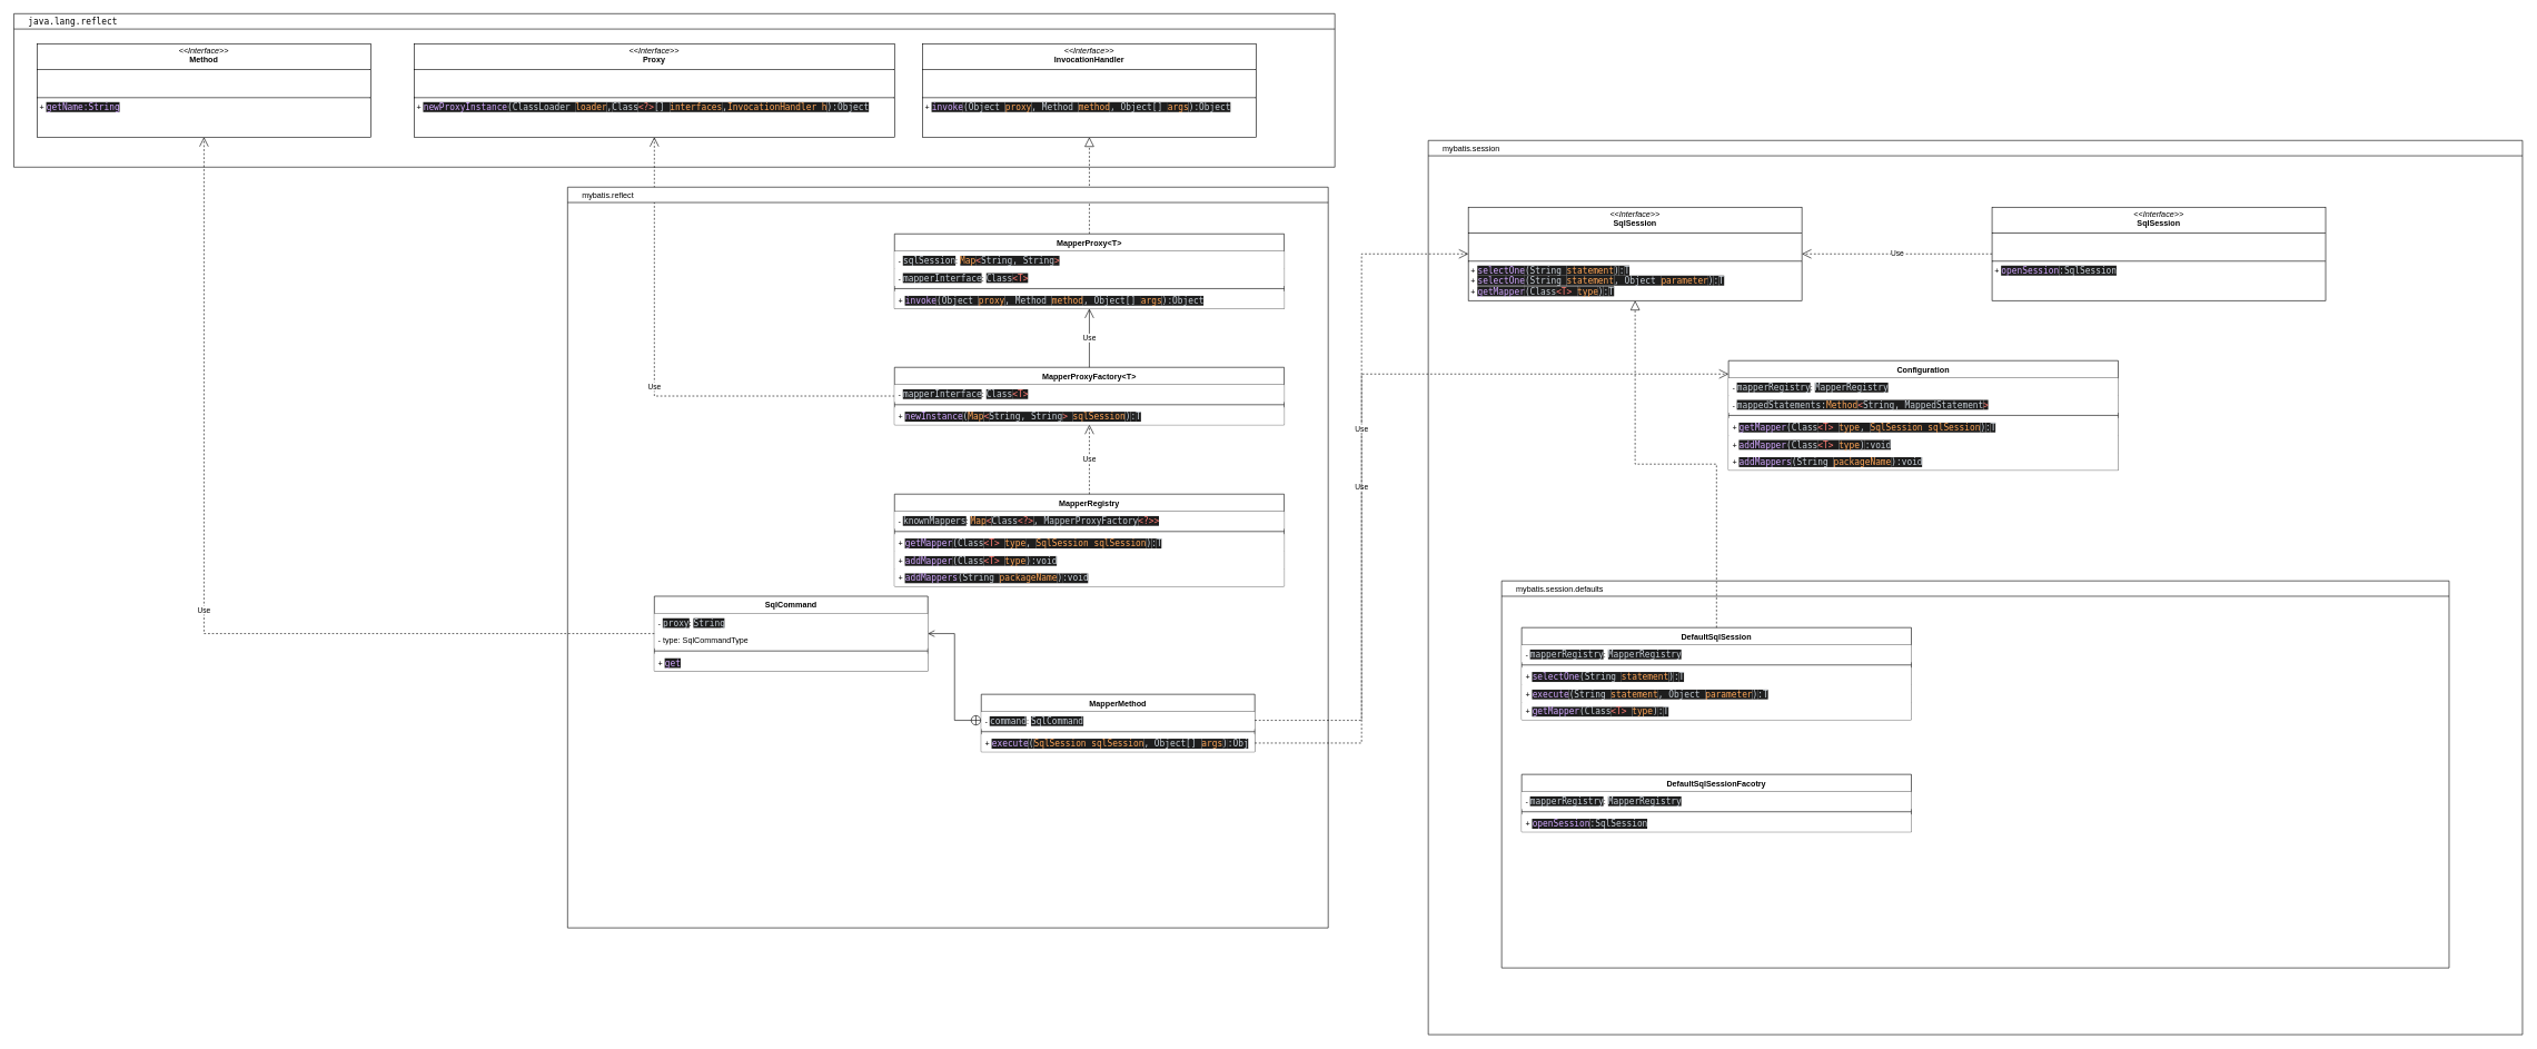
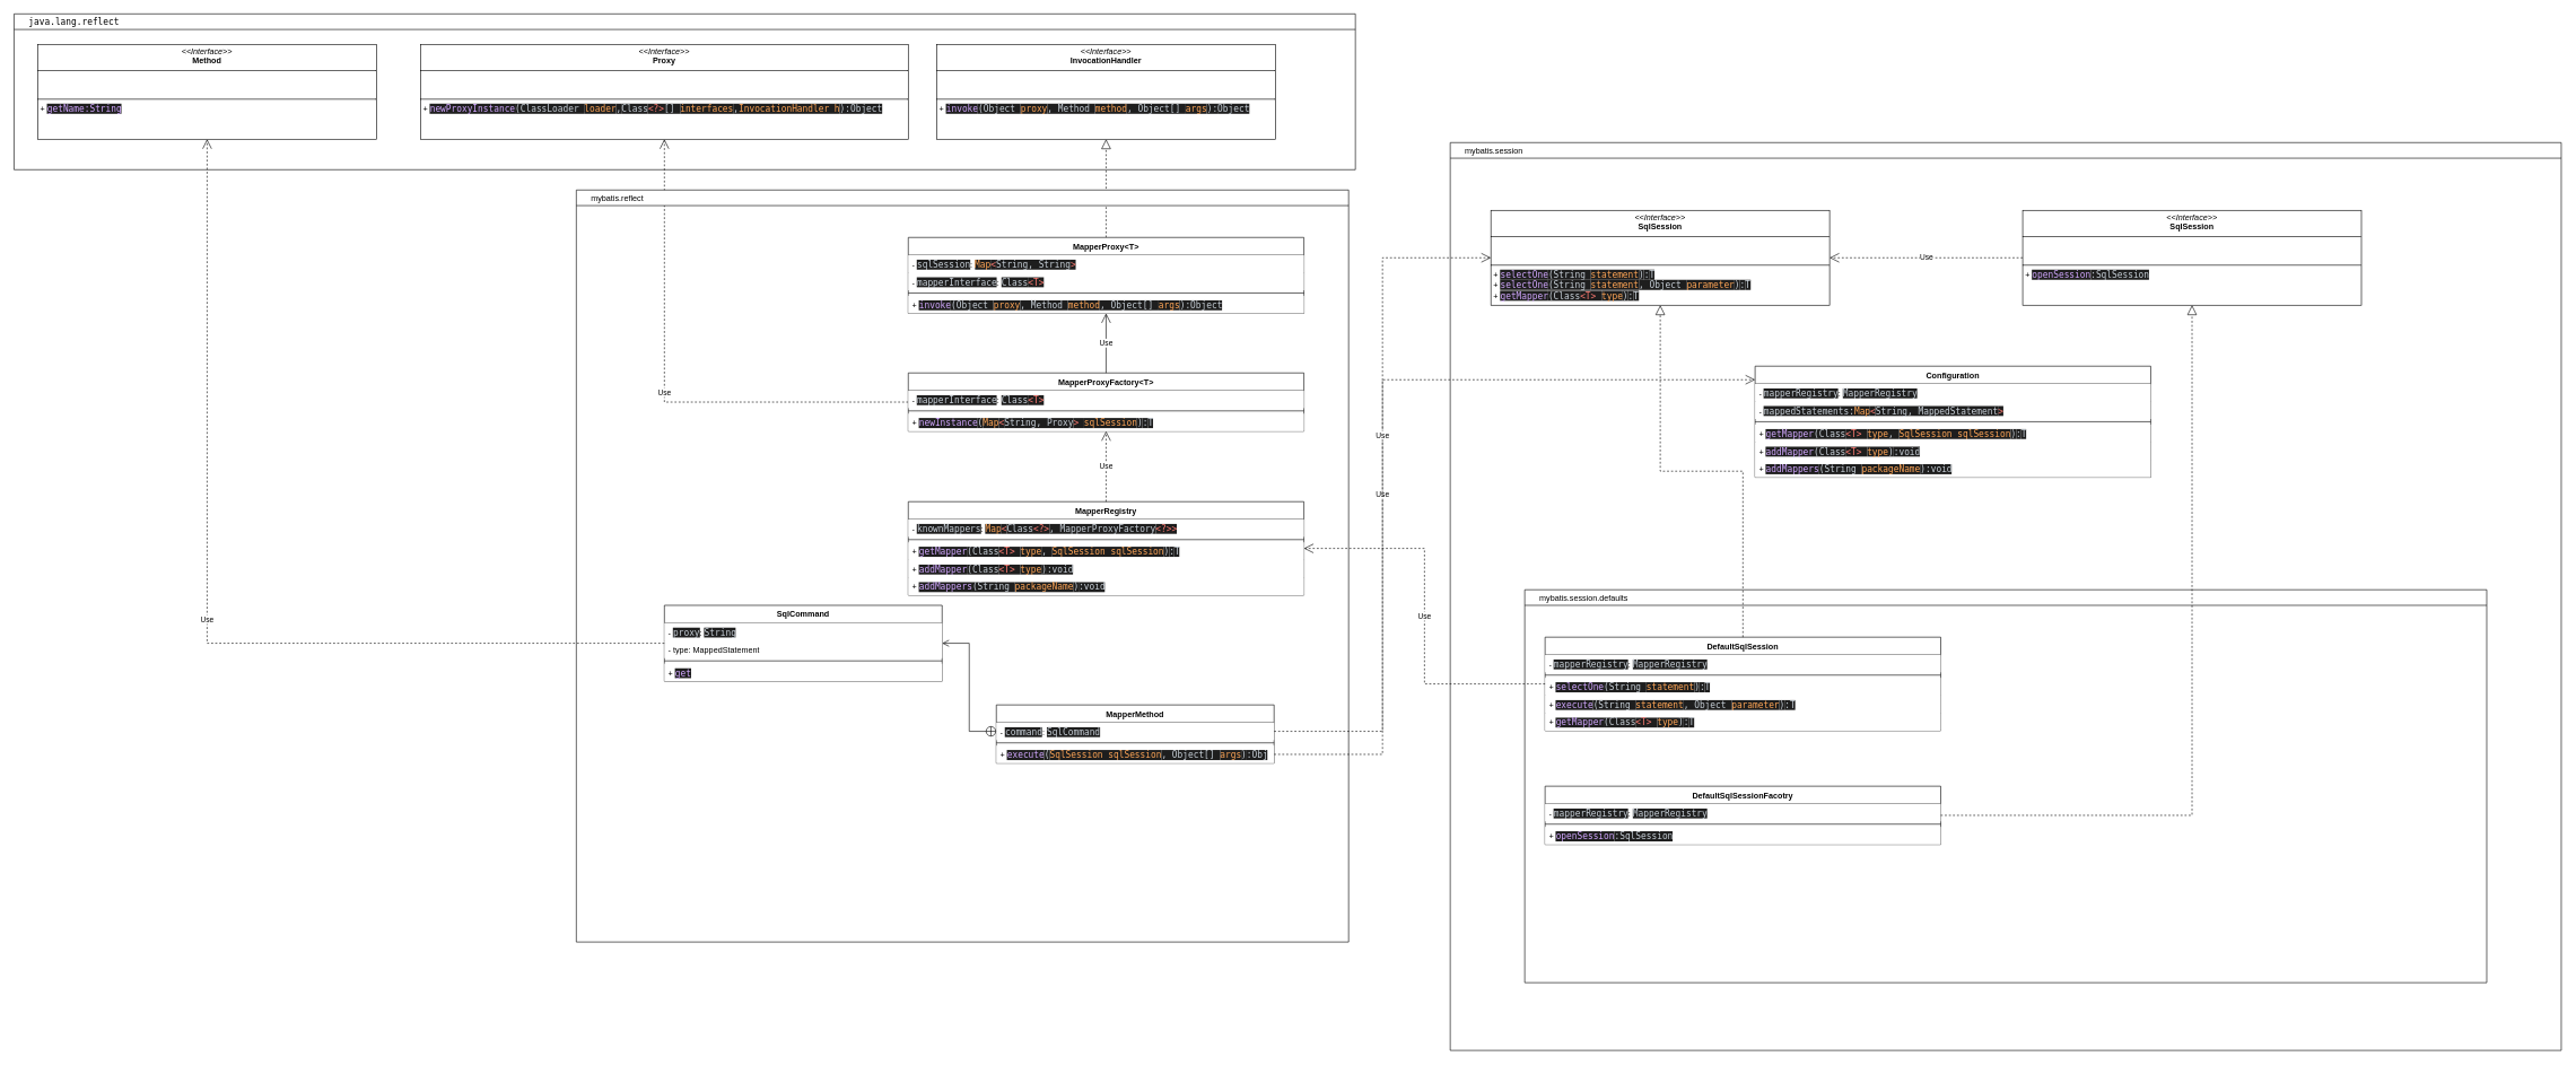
- <mxCell id="55" value="-&amp;nbsp;&lt;span style=&quot;font-family: &amp;quot;JetBrains Mono&amp;quot;, monospace; font-size: 9.8pt; background-color: rgb(30, 30, 30); color: rgb(201, 209, 217);&quot;&gt;mappedStatements:&lt;/span&gt;&lt;span style=&quot;font-family: &amp;quot;JetBrains Mono&amp;quot;, monospace; font-size: 9.8pt; background-color: rgb(30, 30, 30); color: rgb(255, 166, 87);&quot;&gt;Method&lt;/span&gt;&lt;span style=&quot;font-family: &amp;quot;JetBrains Mono&amp;quot;, monospace; font-size: 9.8pt; background-color: rgb(30, 30, 30); color: rgb(255, 123, 114);&quot;&gt;&amp;lt;&lt;/span&gt;&lt;span style=&quot;font-family: &amp;quot;JetBrains Mono&amp;quot;, monospace; font-size: 9.8pt; background-color: rgb(30, 30, 30); color: rgb(201, 209, 217);&quot;&gt;String, MappedStatement&lt;/span&gt;&lt;span style=&quot;font-family: &amp;quot;JetBrains Mono&amp;quot;, monospace; font-size: 9.8pt; background-color: rgb(30, 30, 30); color: rgb(255, 123, 114);&quot;&gt;&amp;gt;&lt;/span&gt;" style="text;strokeColor=none;fillColor=default;align=left;verticalAlign=top;spacingLeft=4;spacingRight=4;overflow=hidden;rotatable=0;points=[[0,0.5],[1,0.5]];portConstraint=eastwest;whiteSpace=wrap;html=1;labelBackgroundColor=none;rounded=0;" vertex="1" parent="53"><mxGeometry y="52" width="584" height="26" as="geometry" /></mxCell>
+ <mxCell id="55" value="-&amp;nbsp;&lt;span style=&quot;font-family: &amp;quot;JetBrains Mono&amp;quot;, monospace; font-size: 9.8pt; background-color: rgb(30, 30, 30); color: rgb(201, 209, 217);&quot;&gt;mappedStatements:&lt;/span&gt;&lt;span style=&quot;font-family: &amp;quot;JetBrains Mono&amp;quot;, monospace; font-size: 9.8pt; background-color: rgb(30, 30, 30); color: rgb(255, 166, 87);&quot;&gt;Map&lt;/span&gt;&lt;span style=&quot;font-family: &amp;quot;JetBrains Mono&amp;quot;, monospace; font-size: 9.8pt; background-color: rgb(30, 30, 30); color: rgb(255, 123, 114);&quot;&gt;&amp;lt;&lt;/span&gt;&lt;span style=&quot;font-family: &amp;quot;JetBrains Mono&amp;quot;, monospace; font-size: 9.8pt; background-color: rgb(30, 30, 30); color: rgb(201, 209, 217);&quot;&gt;String, MappedStatement&lt;/span&gt;&lt;span style=&quot;font-family: &amp;quot;JetBrains Mono&amp;quot;, monospace; font-size: 9.8pt; background-color: rgb(30, 30, 30); color: rgb(255, 123, 114);&quot;&gt;&amp;gt;&lt;/span&gt;" style="text;strokeColor=none;fillColor=default;align=left;verticalAlign=top;spacingLeft=4;spacingRight=4;overflow=hidden;rotatable=0;points=[[0,0.5],[1,0.5]];portConstraint=eastwest;whiteSpace=wrap;html=1;labelBackgroundColor=none;rounded=0;" vertex="1" parent="53"><mxGeometry y="52" width="584" height="26" as="geometry" /></mxCell>
- <mxCell id="17" value="+&amp;nbsp;&lt;span style=&quot;font-family: &amp;quot;JetBrains Mono&amp;quot;, monospace; font-size: 9.8pt; background-color: rgb(30, 30, 30); color: rgb(210, 168, 255);&quot;&gt;newInstance&lt;/span&gt;&lt;span style=&quot;font-family: &amp;quot;JetBrains Mono&amp;quot;, monospace; font-size: 9.8pt; background-color: rgb(30, 30, 30); color: rgb(201, 209, 217);&quot;&gt;(&lt;/span&gt;&lt;span style=&quot;font-family: &amp;quot;JetBrains Mono&amp;quot;, monospace; font-size: 9.8pt; background-color: rgb(30, 30, 30); color: rgb(255, 166, 87);&quot;&gt;Map&lt;/span&gt;&lt;span style=&quot;font-family: &amp;quot;JetBrains Mono&amp;quot;, monospace; font-size: 9.8pt; background-color: rgb(30, 30, 30); color: rgb(255, 123, 114);&quot;&gt;&amp;lt;&lt;/span&gt;&lt;span style=&quot;font-family: &amp;quot;JetBrains Mono&amp;quot;, monospace; font-size: 9.8pt; background-color: rgb(30, 30, 30); color: rgb(201, 209, 217);&quot;&gt;String, String&lt;/span&gt;&lt;span style=&quot;font-family: &amp;quot;JetBrains Mono&amp;quot;, monospace; font-size: 9.8pt; background-color: rgb(30, 30, 30); color: rgb(255, 123, 114);&quot;&gt;&amp;gt; &lt;/span&gt;&lt;span style=&quot;font-family: &amp;quot;JetBrains Mono&amp;quot;, monospace; font-size: 9.8pt; background-color: rgb(30, 30, 30); color: rgb(255, 166, 87);&quot;&gt;sqlSession&lt;/span&gt;&lt;span style=&quot;font-family: &amp;quot;JetBrains Mono&amp;quot;, monospace; font-size: 9.8pt; background-color: rgb(30, 30, 30); color: rgb(201, 209, 217);&quot;&gt;)&lt;/span&gt;&lt;span style=&quot;font-family: &amp;quot;JetBrains Mono&amp;quot;, monospace; font-size: 9.8pt; background-color: rgb(30, 30, 30); color: rgb(201, 209, 217);&quot;&gt;:&lt;/span&gt;&lt;span style=&quot;font-family: &amp;quot;JetBrains Mono&amp;quot;, monospace; font-size: 9.8pt; background-color: rgb(30, 30, 30); color: rgb(201, 209, 217);&quot;&gt;T&lt;/span&gt;" style="text;strokeColor=none;fillColor=default;align=left;verticalAlign=top;spacingLeft=4;spacingRight=4;overflow=hidden;rotatable=0;points=[[0,0.5],[1,0.5]];portConstraint=eastwest;whiteSpace=wrap;html=1;labelBackgroundColor=none;rounded=0;" parent="14" vertex="1"><mxGeometry y="60" width="584" height="26" as="geometry" /></mxCell>
+ <mxCell id="17" value="+&amp;nbsp;&lt;span style=&quot;font-family: &amp;quot;JetBrains Mono&amp;quot;, monospace; font-size: 9.8pt; background-color: rgb(30, 30, 30); color: rgb(210, 168, 255);&quot;&gt;newInstance&lt;/span&gt;&lt;span style=&quot;font-family: &amp;quot;JetBrains Mono&amp;quot;, monospace; font-size: 9.8pt; background-color: rgb(30, 30, 30); color: rgb(201, 209, 217);&quot;&gt;(&lt;/span&gt;&lt;span style=&quot;font-family: &amp;quot;JetBrains Mono&amp;quot;, monospace; font-size: 9.8pt; background-color: rgb(30, 30, 30); color: rgb(255, 166, 87);&quot;&gt;Map&lt;/span&gt;&lt;span style=&quot;font-family: &amp;quot;JetBrains Mono&amp;quot;, monospace; font-size: 9.8pt; background-color: rgb(30, 30, 30); color: rgb(255, 123, 114);&quot;&gt;&amp;lt;&lt;/span&gt;&lt;span style=&quot;font-family: &amp;quot;JetBrains Mono&amp;quot;, monospace; font-size: 9.8pt; background-color: rgb(30, 30, 30); color: rgb(201, 209, 217);&quot;&gt;String, Proxy&lt;/span&gt;&lt;span style=&quot;font-family: &amp;quot;JetBrains Mono&amp;quot;, monospace; font-size: 9.8pt; background-color: rgb(30, 30, 30); color: rgb(255, 123, 114);&quot;&gt;&amp;gt; &lt;/span&gt;&lt;span style=&quot;font-family: &amp;quot;JetBrains Mono&amp;quot;, monospace; font-size: 9.8pt; background-color: rgb(30, 30, 30); color: rgb(255, 166, 87);&quot;&gt;sqlSession&lt;/span&gt;&lt;span style=&quot;font-family: &amp;quot;JetBrains Mono&amp;quot;, monospace; font-size: 9.8pt; background-color: rgb(30, 30, 30); color: rgb(201, 209, 217);&quot;&gt;)&lt;/span&gt;&lt;span style=&quot;font-family: &amp;quot;JetBrains Mono&amp;quot;, monospace; font-size: 9.8pt; background-color: rgb(30, 30, 30); color: rgb(201, 209, 217);&quot;&gt;:&lt;/span&gt;&lt;span style=&quot;font-family: &amp;quot;JetBrains Mono&amp;quot;, monospace; font-size: 9.8pt; background-color: rgb(30, 30, 30); color: rgb(201, 209, 217);&quot;&gt;T&lt;/span&gt;" style="text;strokeColor=none;fillColor=default;align=left;verticalAlign=top;spacingLeft=4;spacingRight=4;overflow=hidden;rotatable=0;points=[[0,0.5],[1,0.5]];portConstraint=eastwest;whiteSpace=wrap;html=1;labelBackgroundColor=none;rounded=0;" parent="14" vertex="1"><mxGeometry y="60" width="584" height="26" as="geometry" /></mxCell>
+ <mxCell id="60" value="Use" style="endArrow=open;endSize=12;dashed=1;html=1;rounded=0;edgeStyle=elbowEdgeStyle;" edge="1" parent="1" source="38" target="19"><mxGeometry width="160" relative="1" as="geometry"><mxPoint x="1642" y="1010" as="sourcePoint" /><mxPoint x="1642" y="922" as="targetPoint" /></mxGeometry></mxCell>
- <mxCell id="32" value="- type: SqlCommandType" style="text;strokeColor=none;fillColor=default;align=left;verticalAlign=top;spacingLeft=4;spacingRight=4;overflow=hidden;rotatable=0;points=[[0,0.5],[1,0.5]];portConstraint=eastwest;whiteSpace=wrap;html=1;labelBackgroundColor=none;rounded=0;" vertex="1" parent="30"><mxGeometry y="52" width="410" height="26" as="geometry" /></mxCell>
+ <mxCell id="32" value="- type: MappedStatement" style="text;strokeColor=none;fillColor=default;align=left;verticalAlign=top;spacingLeft=4;spacingRight=4;overflow=hidden;rotatable=0;points=[[0,0.5],[1,0.5]];portConstraint=eastwest;whiteSpace=wrap;html=1;labelBackgroundColor=none;rounded=0;" vertex="1" parent="30"><mxGeometry y="52" width="410" height="26" as="geometry" /></mxCell>
+ <mxCell id="52" value="" style="endArrow=block;dashed=1;endFill=0;endSize=12;html=1;rounded=0;entryX=0.5;entryY=1;entryDx=0;entryDy=0;edgeStyle=orthogonalEdgeStyle;" edge="1" parent="36" source="44" target="50"><mxGeometry width="160" relative="1" as="geometry"><mxPoint x="402" y="432" as="sourcePoint" /><mxPoint x="402" y="250" as="targetPoint" /></mxGeometry></mxCell>
